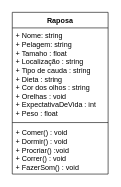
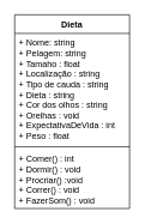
- <mxCell id="2" value="Raposa" style="swimlane;fontStyle=1;align=center;verticalAlign=top;childLayout=stackLayout;horizontal=1;startSize=26;horizontalStack=0;resizeParent=1;resizeParentMax=0;resizeLast=0;collapsible=1;marginBottom=0;whiteSpace=wrap;html=1;" vertex="1" parent="1"><mxGeometry x="20" y="20" width="160" height="270" as="geometry" /></mxCell>
+ <mxCell id="2" value="Dieta" style="swimlane;fontStyle=1;align=center;verticalAlign=top;childLayout=stackLayout;horizontal=1;startSize=26;horizontalStack=0;resizeParent=1;resizeParentMax=0;resizeLast=0;collapsible=1;marginBottom=0;whiteSpace=wrap;html=1;" vertex="1" parent="1"><mxGeometry x="20" y="20" width="160" height="270" as="geometry" /></mxCell>
- <mxCell id="5" value="+ Comer() : void&lt;br&gt;+ Dormir() : void&lt;br&gt;+ Procriar() :void&lt;br&gt;+ Correr() : void&lt;br&gt;+ FazerSom() : void" style="text;strokeColor=none;fillColor=none;align=left;verticalAlign=top;spacingLeft=4;spacingRight=4;overflow=hidden;rotatable=0;points=[[0,0.5],[1,0.5]];portConstraint=eastwest;whiteSpace=wrap;html=1;" vertex="1" parent="2"><mxGeometry y="188" width="160" height="82" as="geometry" /></mxCell>
+ <mxCell id="5" value="+ Comer() : int&lt;br&gt;+ Dormir() : void&lt;br&gt;+ Procriar() :void&lt;br&gt;+ Correr() : void&lt;br&gt;+ FazerSom() : void" style="text;strokeColor=none;fillColor=none;align=left;verticalAlign=top;spacingLeft=4;spacingRight=4;overflow=hidden;rotatable=0;points=[[0,0.5],[1,0.5]];portConstraint=eastwest;whiteSpace=wrap;html=1;" vertex="1" parent="2"><mxGeometry y="188" width="160" height="82" as="geometry" /></mxCell>
